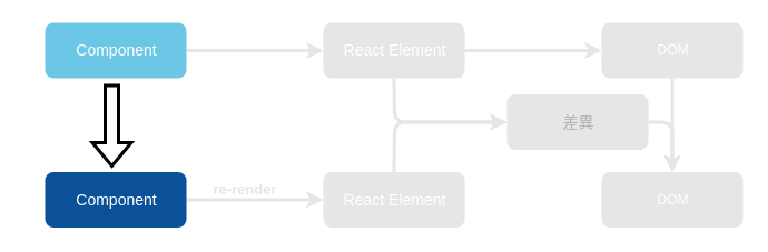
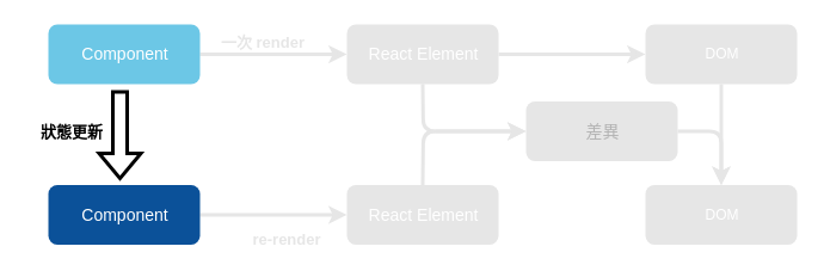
+ <mxCell id="16" value="一次 render" style="text;html=1;align=center;verticalAlign=middle;whiteSpace=wrap;rounded=0;fontStyle=1;fontSize=13;fontColor=#E6E6E6;" parent="1" vertex="1"><mxGeometry x="180" y="20" width="80" height="30" as="geometry" /></mxCell>
+ <mxCell id="18" value="狀態更新" style="text;html=1;align=center;verticalAlign=middle;whiteSpace=wrap;rounded=0;fontStyle=1;fontSize=13;" parent="1" vertex="1"><mxGeometry x="20" y="94.5" width="80" height="30" as="geometry" /></mxCell>
- <mxCell id="12" value="差異" style="rounded=1;fillColor=#E6E6E6;strokeColor=none;strokeWidth=2;fontFamily=Helvetica;html=1;gradientColor=none;fontColor=#B3B3B3;fontSize=14;fontStyle=0" parent="1" vertex="1"><mxGeometry x="455.005" y="84.5" width="127" height="50" as="geometry" /></mxCell>
+ <mxCell id="12" value="差異" style="rounded=1;fillColor=#E6E6E6;strokeColor=none;strokeWidth=2;fontFamily=Helvetica;html=1;gradientColor=none;fontColor=#B3B3B3;fontSize=14;fontStyle=0" parent="1" vertex="1"><mxGeometry x="440.005" y="84.5" width="127" height="50" as="geometry" /></mxCell>
- <mxCell id="17" value="re-render" style="text;html=1;align=center;verticalAlign=middle;whiteSpace=wrap;rounded=0;fontStyle=1;fontSize=13;fontColor=#E6E6E6;" parent="1" vertex="1"><mxGeometry x="180" y="154.5" width="80" height="30" as="geometry" /></mxCell>
+ <mxCell id="17" value="re-render" style="text;html=1;align=center;verticalAlign=middle;whiteSpace=wrap;rounded=0;fontStyle=1;fontSize=13;fontColor=#E6E6E6;" parent="1" vertex="1"><mxGeometry x="200" y="184.5" width="80" height="30" as="geometry" /></mxCell>
